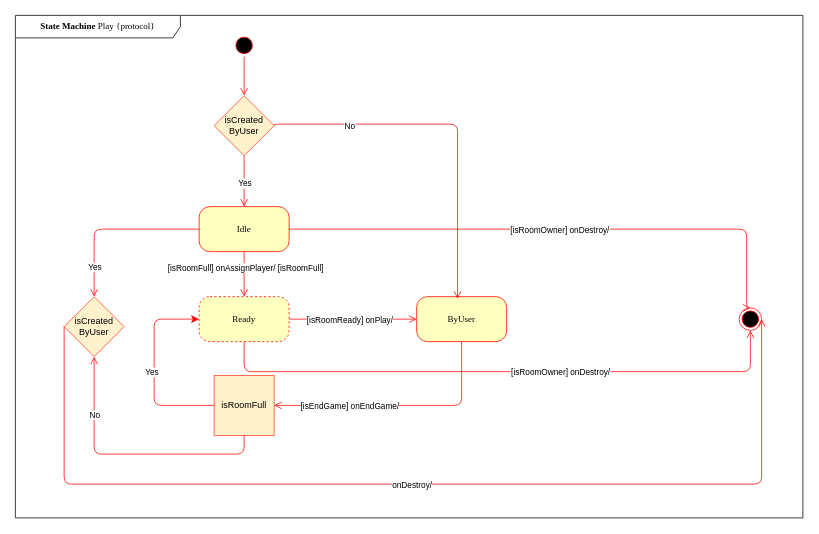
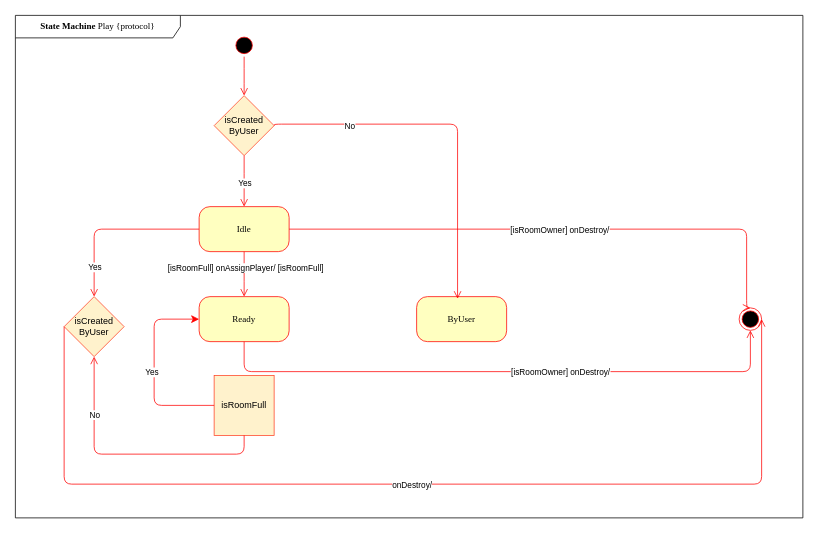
- <mxCell id="5" value="Ready" style="rounded=1;whiteSpace=wrap;html=1;arcSize=24;fillColor=#ffffc0;strokeColor=#ff0000;shadow=0;comic=0;labelBackgroundColor=none;fontFamily=Verdana;fontSize=12;fontColor=#000000;align=center;dashed=1;" parent="1" vertex="1"><mxGeometry x="265" y="395" width="120" height="60" as="geometry" /></mxCell>
+ <mxCell id="5" value="Ready" style="rounded=1;whiteSpace=wrap;html=1;arcSize=24;fillColor=#ffffc0;strokeColor=#ff0000;shadow=0;comic=0;labelBackgroundColor=none;fontFamily=Verdana;fontSize=12;fontColor=#000000;align=center;" parent="1" vertex="1"><mxGeometry x="265" y="395" width="120" height="60" as="geometry" /></mxCell>
- <mxCell id="9" style="edgeStyle=elbowEdgeStyle;html=1;labelBackgroundColor=none;endArrow=open;endSize=8;strokeColor=#ff0000;fontFamily=Verdana;fontSize=12;align=left;exitX=1;exitY=0.5;exitDx=0;exitDy=0;entryX=0;entryY=0.5;entryDx=0;entryDy=0;" parent="1" source="5" target="8" edge="1"><mxGeometry relative="1" as="geometry"><mxPoint x="235" y="755" as="sourcePoint" /><mxPoint x="345" y="755" as="targetPoint" /></mxGeometry></mxCell>
- <mxCell id="10" value="[isRoomReady] onPlay/" style="edgeLabel;html=1;align=center;verticalAlign=middle;resizable=0;points=[];" parent="9" vertex="1" connectable="0"><mxGeometry x="-0.185" y="-1" relative="1" as="geometry"><mxPoint x="11" y="-1" as="offset" /></mxGeometry></mxCell>
- <mxCell id="11" style="edgeStyle=elbowEdgeStyle;html=1;labelBackgroundColor=none;endArrow=open;endSize=8;strokeColor=#ff0000;fontFamily=Verdana;fontSize=12;align=left;entryX=1;entryY=0.5;entryDx=0;entryDy=0;exitX=0.5;exitY=1;exitDx=0;exitDy=0;" parent="1" source="8" target="13" edge="1"><mxGeometry relative="1" as="geometry"><mxPoint x="615" y="395" as="sourcePoint" /><mxPoint x="545" y="295" as="targetPoint" /><Array as="points"><mxPoint x="615" y="505" /></Array></mxGeometry></mxCell>
- <mxCell id="12" value="[isEndGame] onEndGame/" style="edgeLabel;html=1;align=center;verticalAlign=middle;resizable=0;points=[];" parent="11" vertex="1" connectable="0"><mxGeometry x="0.339" relative="1" as="geometry"><mxPoint x="-11" as="offset" /></mxGeometry></mxCell>
